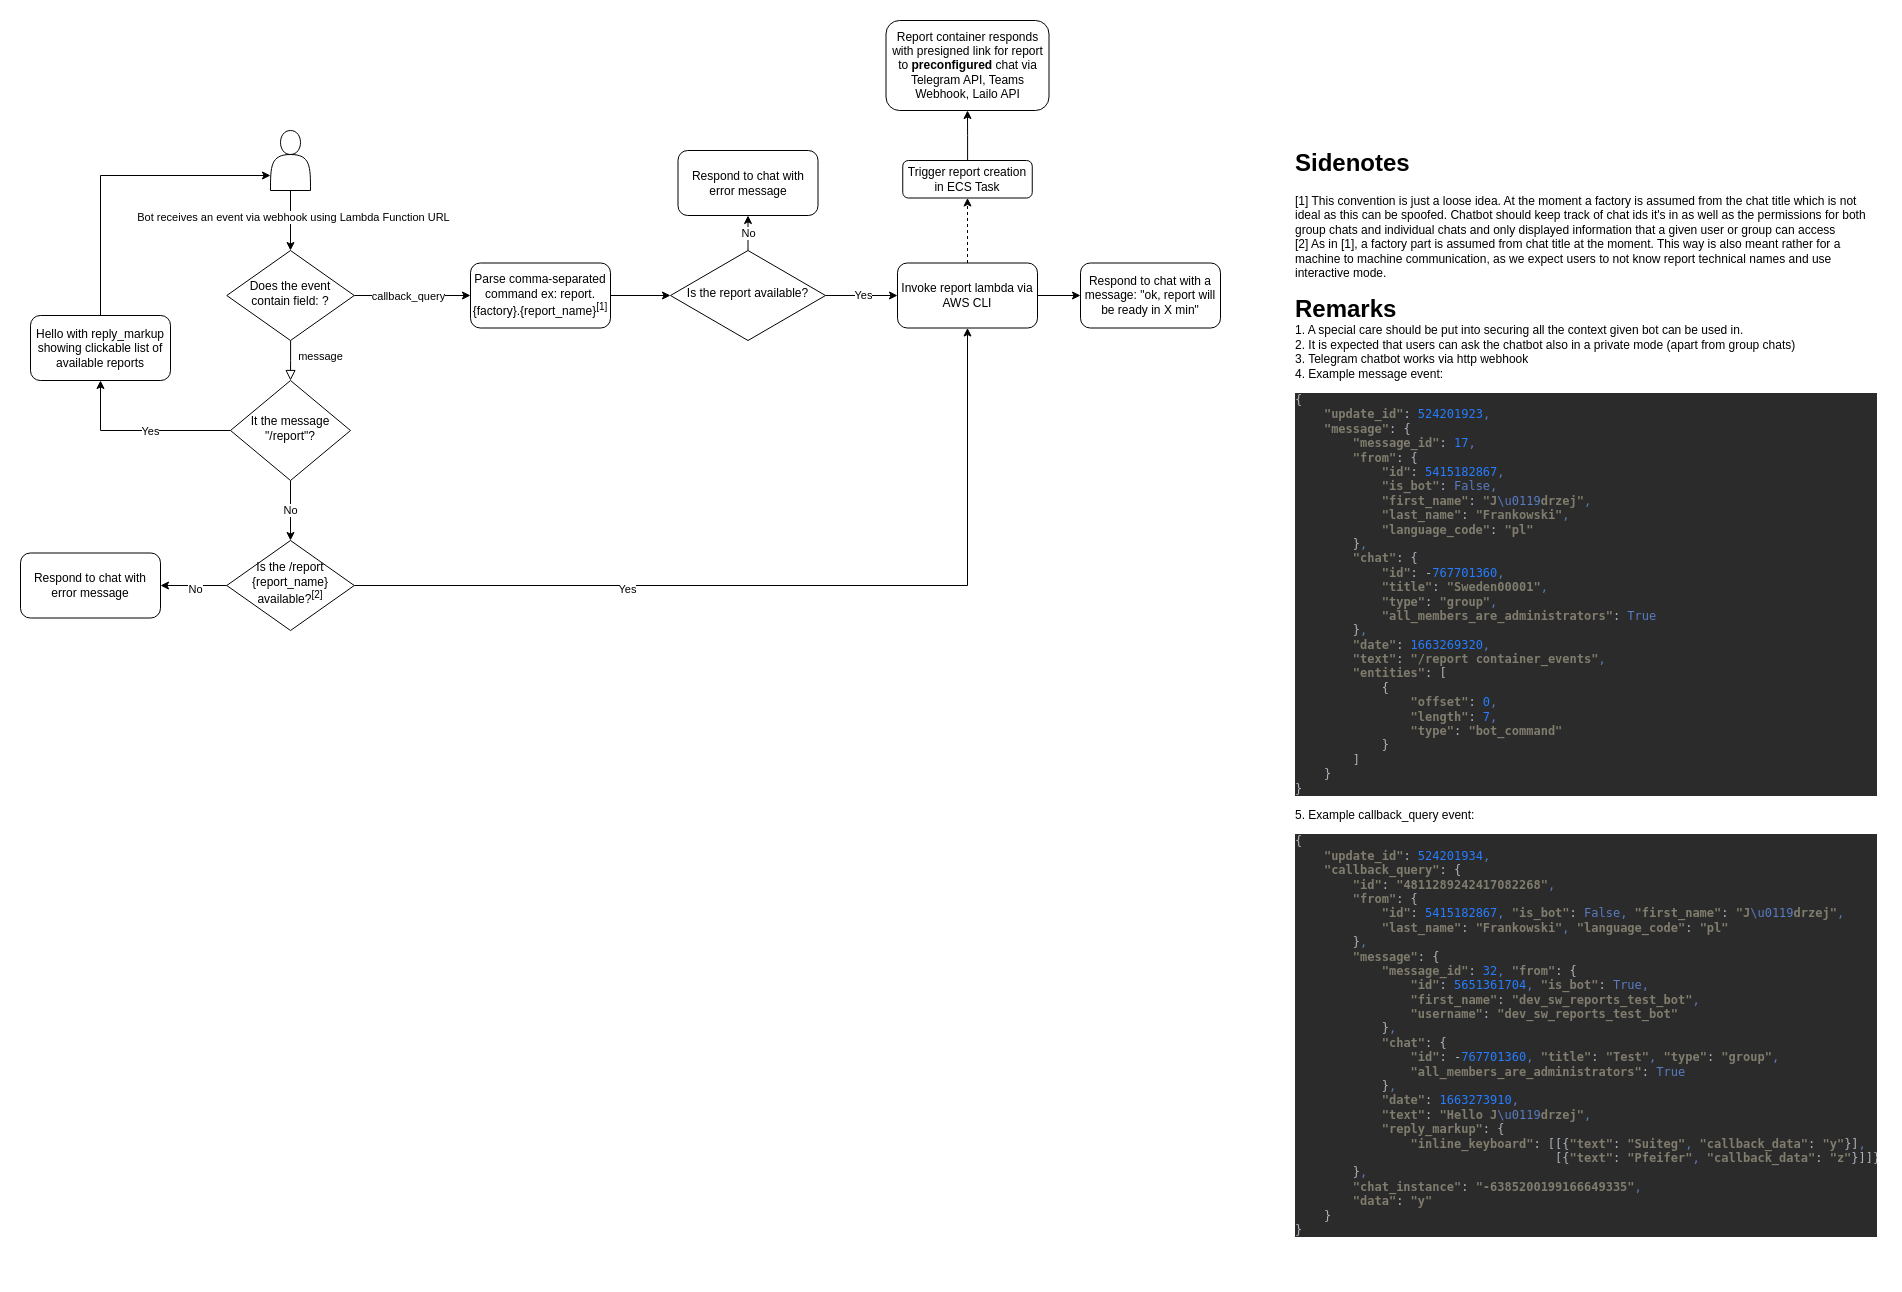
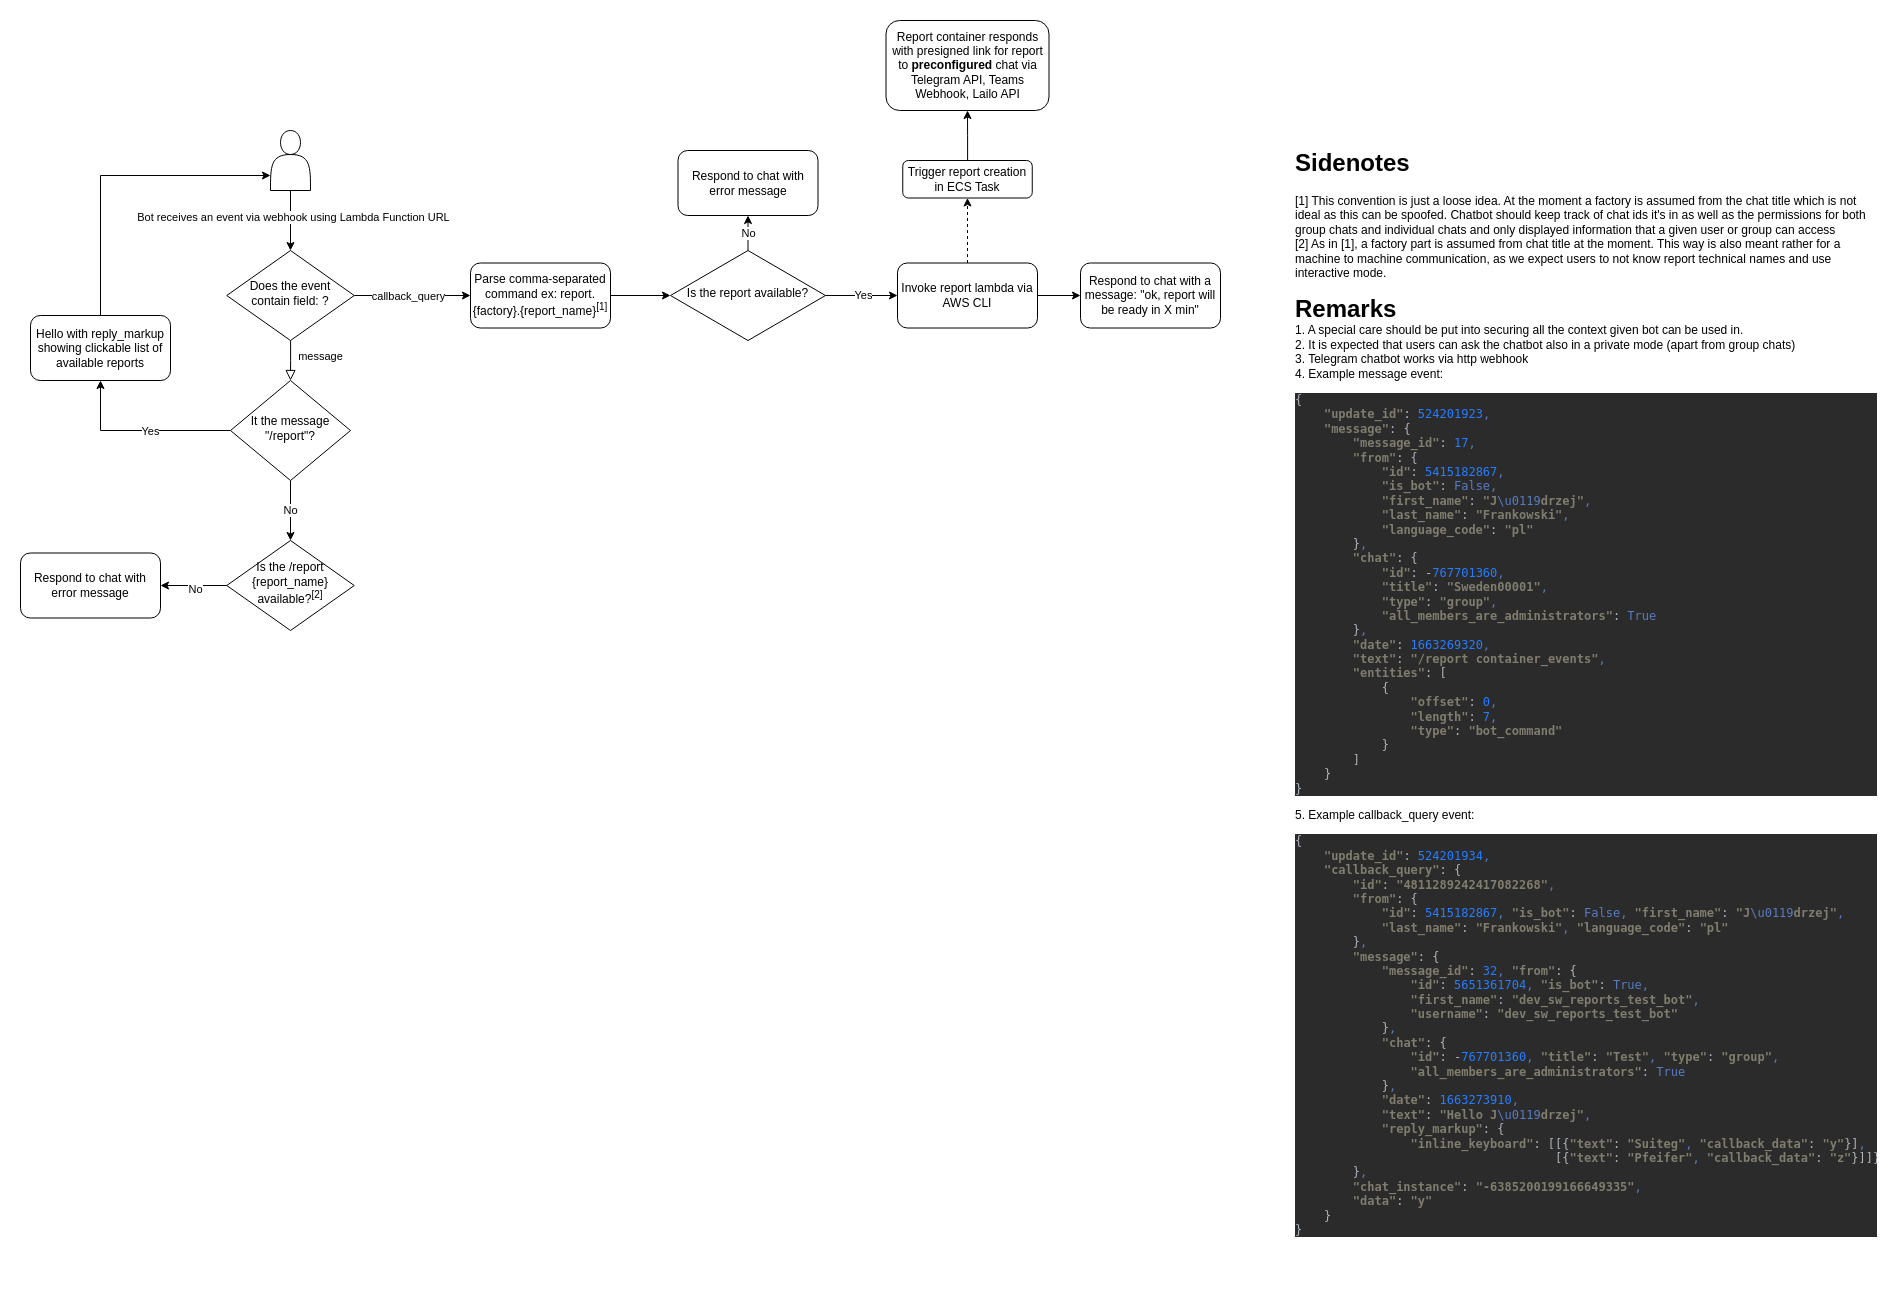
- <mxCell id="26" style="edgeStyle=orthogonalEdgeStyle;rounded=0;orthogonalLoop=1;jettySize=auto;html=1;entryX=0.5;entryY=1;entryDx=0;entryDy=0;" parent="1" source="30" target="21" edge="1"><mxGeometry relative="1" as="geometry" /></mxCell>
- <mxCell id="27" value="Yes" style="edgeLabel;html=1;align=center;verticalAlign=middle;resizable=0;points=[];" parent="26" vertex="1" connectable="0"><mxGeometry x="-0.372" y="-3" relative="1" as="geometry"><mxPoint as="offset" /></mxGeometry></mxCell>
